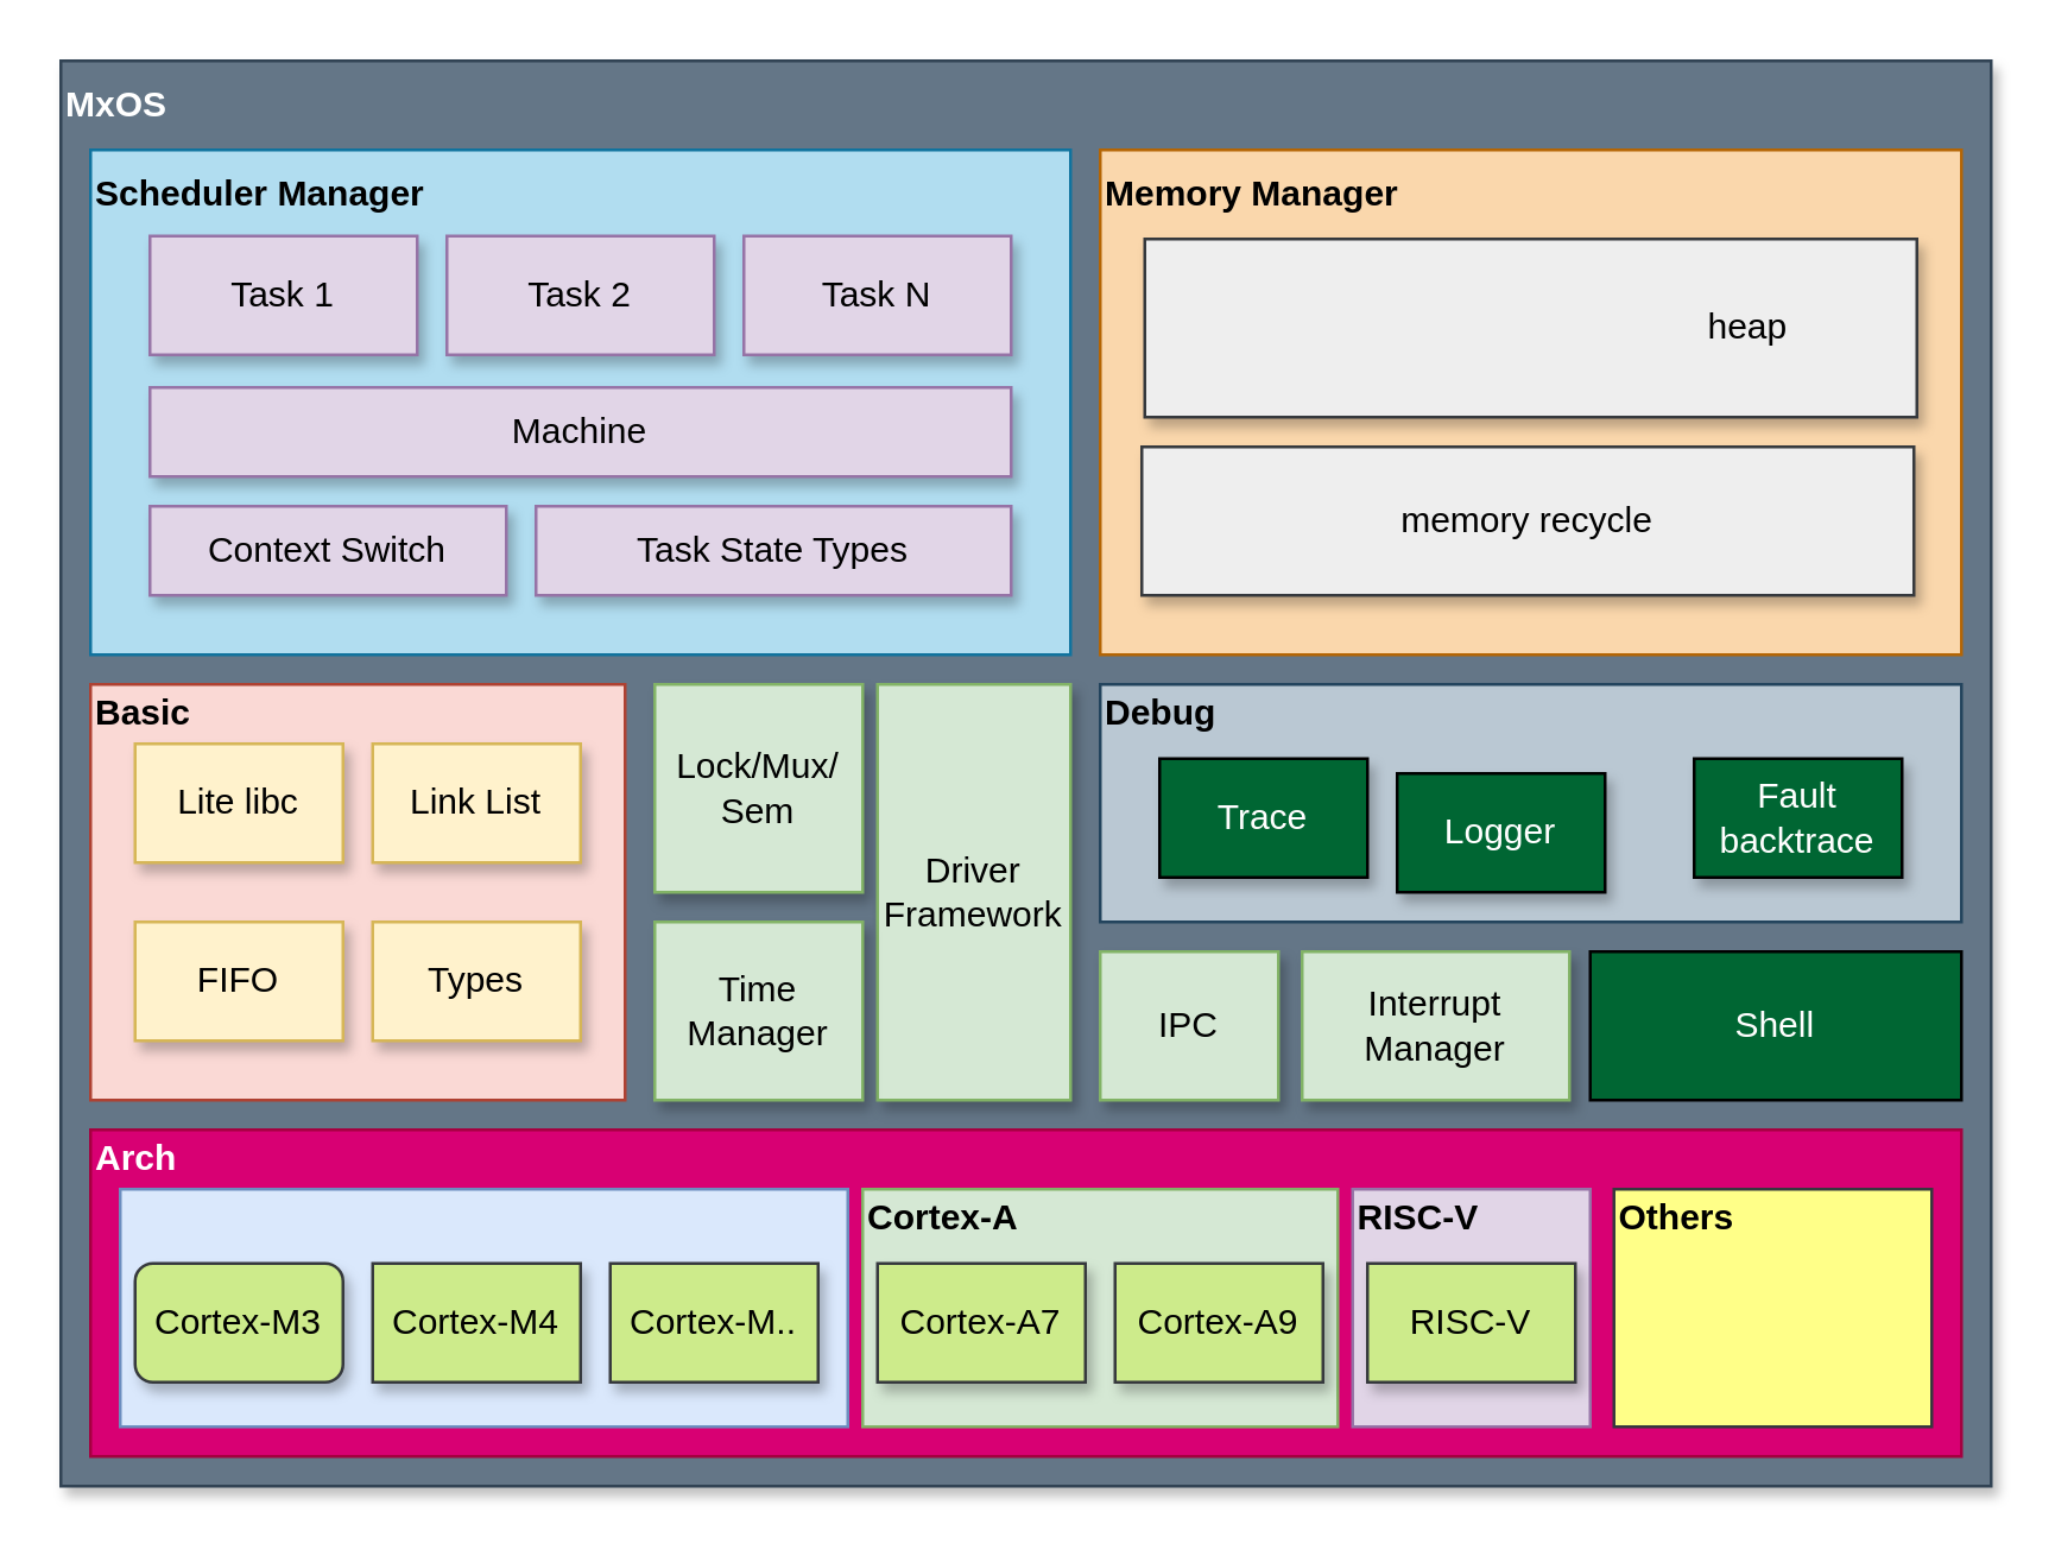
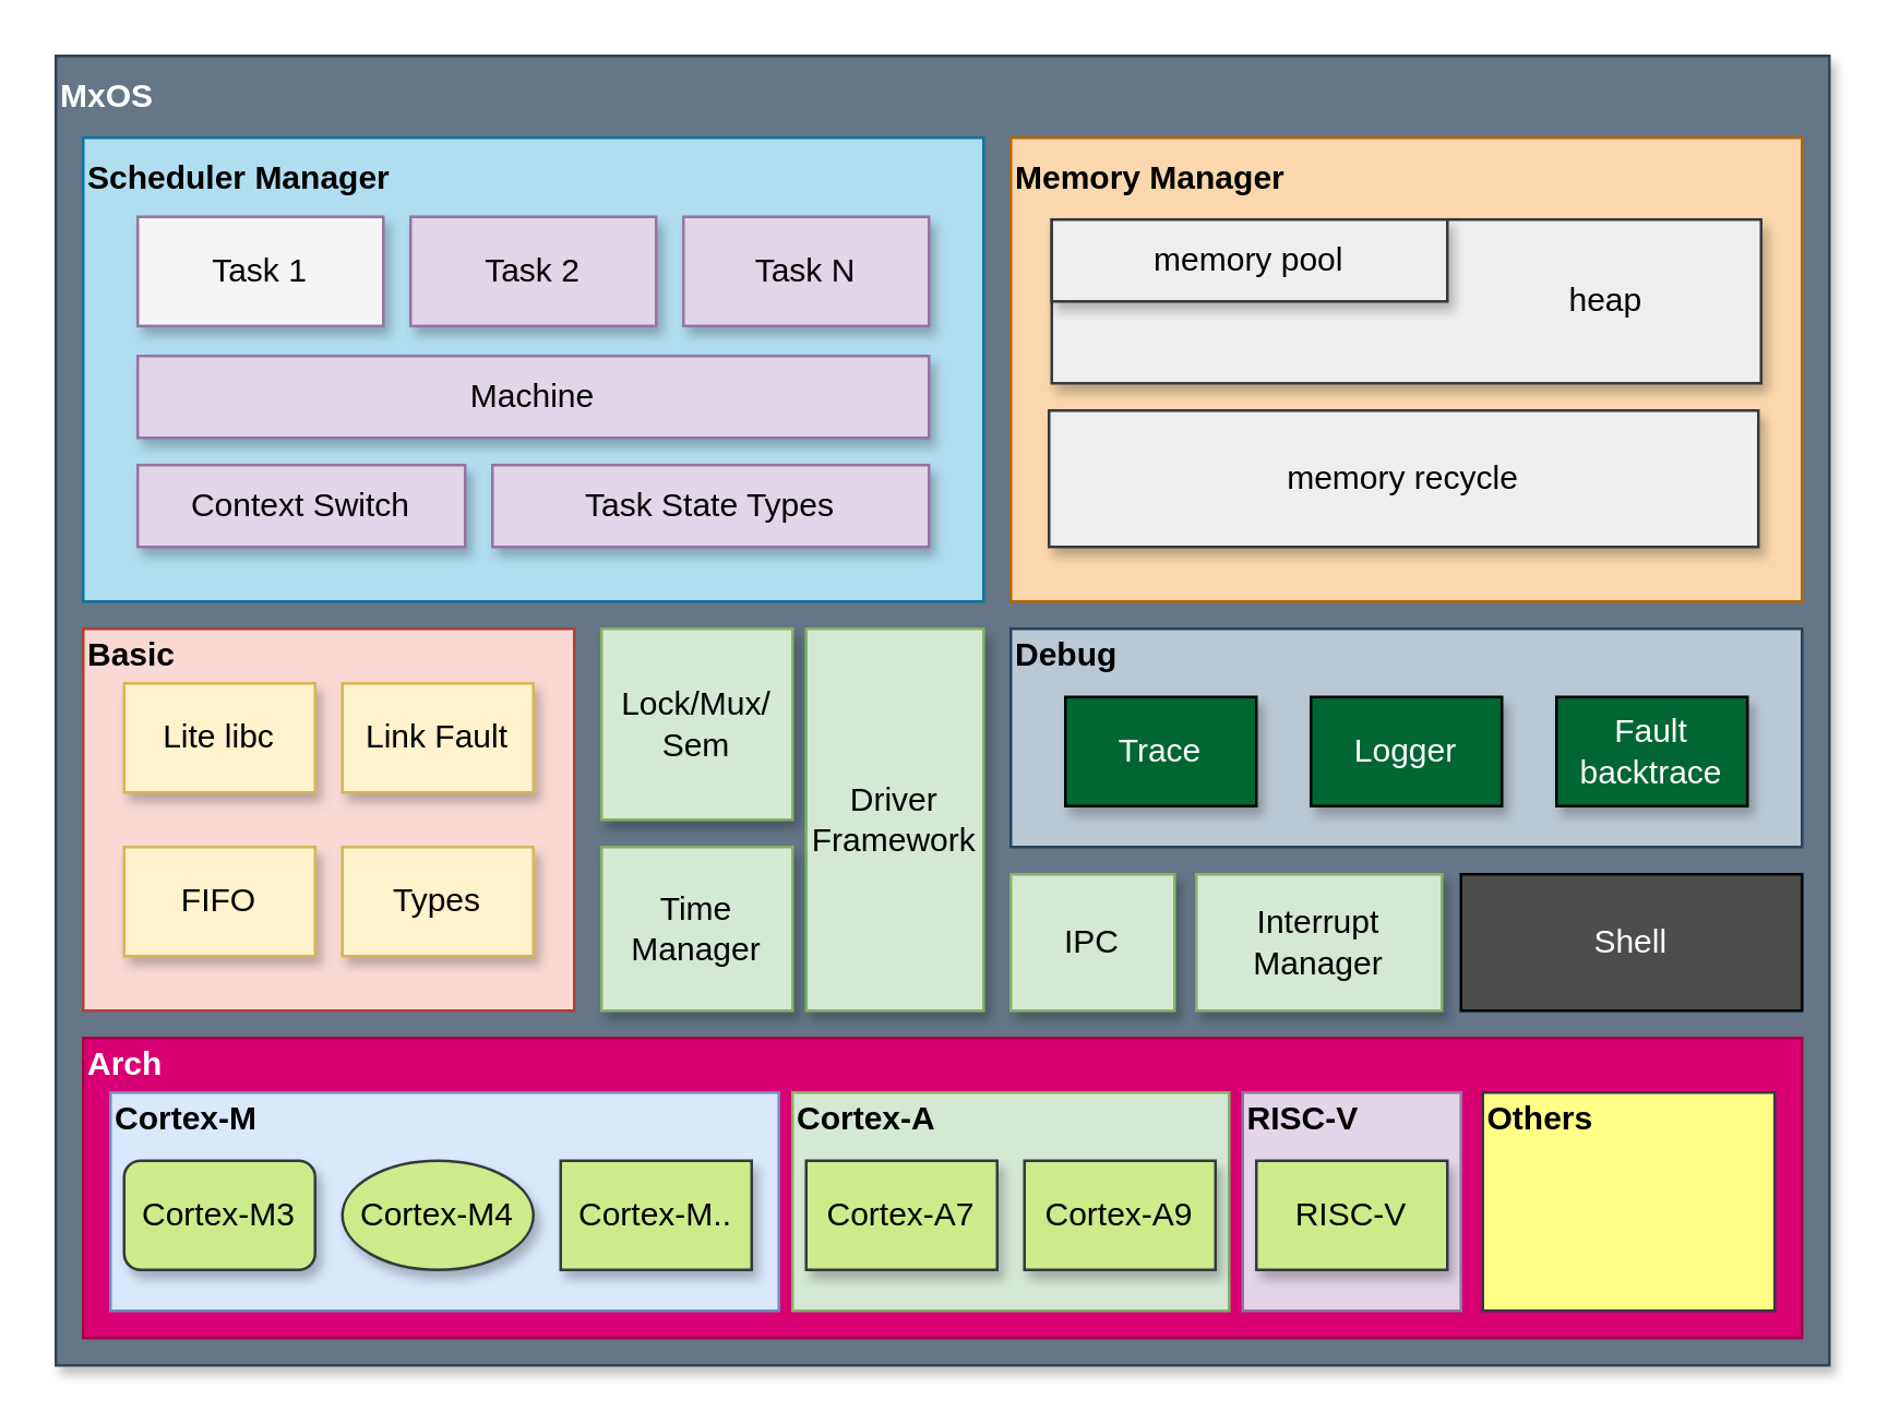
+ <mxCell id="16" value="memory pool" style="rounded=0;whiteSpace=wrap;html=1;shadow=1;fillColor=#eeeeee;strokeColor=#36393d;" parent="1" vertex="1"><mxGeometry x="385" y="80" width="145" height="30" as="geometry" /></mxCell>
- <mxCell id="4" value="Task 1" style="rounded=0;whiteSpace=wrap;html=1;shadow=1;fillColor=#e1d5e7;strokeColor=#9673a6;" parent="1" vertex="1"><mxGeometry x="50" y="79" width="90" height="40" as="geometry" /></mxCell>
+ <mxCell id="4" value="Task 1" style="rounded=0;whiteSpace=wrap;html=1;shadow=1;fillColor=#f5f5f5;strokeColor=#9673a6;" parent="1" vertex="1"><mxGeometry x="50" y="79" width="90" height="40" as="geometry" /></mxCell>
- <mxCell id="34" value="Link List" style="rounded=0;whiteSpace=wrap;html=1;shadow=1;fillColor=#fff2cc;strokeColor=#d6b656;" parent="1" vertex="1"><mxGeometry x="125" y="250" width="70" height="40" as="geometry" /></mxCell>
+ <mxCell id="34" value="Link Fault" style="rounded=0;whiteSpace=wrap;html=1;shadow=1;fillColor=#fff2cc;strokeColor=#d6b656;" parent="1" vertex="1"><mxGeometry x="125" y="250" width="70" height="40" as="geometry" /></mxCell>
- <mxCell id="41" value="Logger" style="rounded=0;whiteSpace=wrap;html=1;shadow=1;fillColor=#006633;fontColor=#FFFFFF;" parent="1" vertex="1"><mxGeometry x="470" y="260" width="70" height="40" as="geometry" /></mxCell>
+ <mxCell id="41" value="Logger" style="rounded=0;whiteSpace=wrap;html=1;shadow=1;fillColor=#006633;fontColor=#FFFFFF;" parent="1" vertex="1"><mxGeometry x="480" y="255" width="70" height="40" as="geometry" /></mxCell>
- <mxCell id="46" value="Shell" style="rounded=0;whiteSpace=wrap;html=1;fillColor=#006633;fontColor=#FFFFFF;" parent="1" vertex="1"><mxGeometry x="535" y="320" width="125" height="50" as="geometry" /></mxCell>
+ <mxCell id="46" value="Shell" style="rounded=0;whiteSpace=wrap;html=1;fillColor=#4D4D4D;fontColor=#FFFFFF;" parent="1" vertex="1"><mxGeometry x="535" y="320" width="125" height="50" as="geometry" /></mxCell>
+ <mxCell id="21" value="Cortex-M" style="text;html=1;strokeColor=none;fillColor=none;align=left;verticalAlign=middle;whiteSpace=wrap;rounded=0;glass=0;sketch=0;fontStyle=1" parent="1" vertex="1"><mxGeometry x="40" y="400" width="100" height="20" as="geometry" /></mxCell>
- <mxCell id="19" value="Cortex-M4" style="rounded=0;whiteSpace=wrap;html=1;shadow=1;fillColor=#cdeb8b;strokeColor=#36393d;" parent="1" vertex="1"><mxGeometry x="125" y="425" width="70" height="40" as="geometry" /></mxCell>
+ <mxCell id="19" value="Cortex-M4" style="ellipse;whiteSpace=wrap;html=1;shadow=1;fillColor=#cdeb8b;strokeColor=#36393d;" parent="1" vertex="1"><mxGeometry x="125" y="425" width="70" height="40" as="geometry" /></mxCell>
